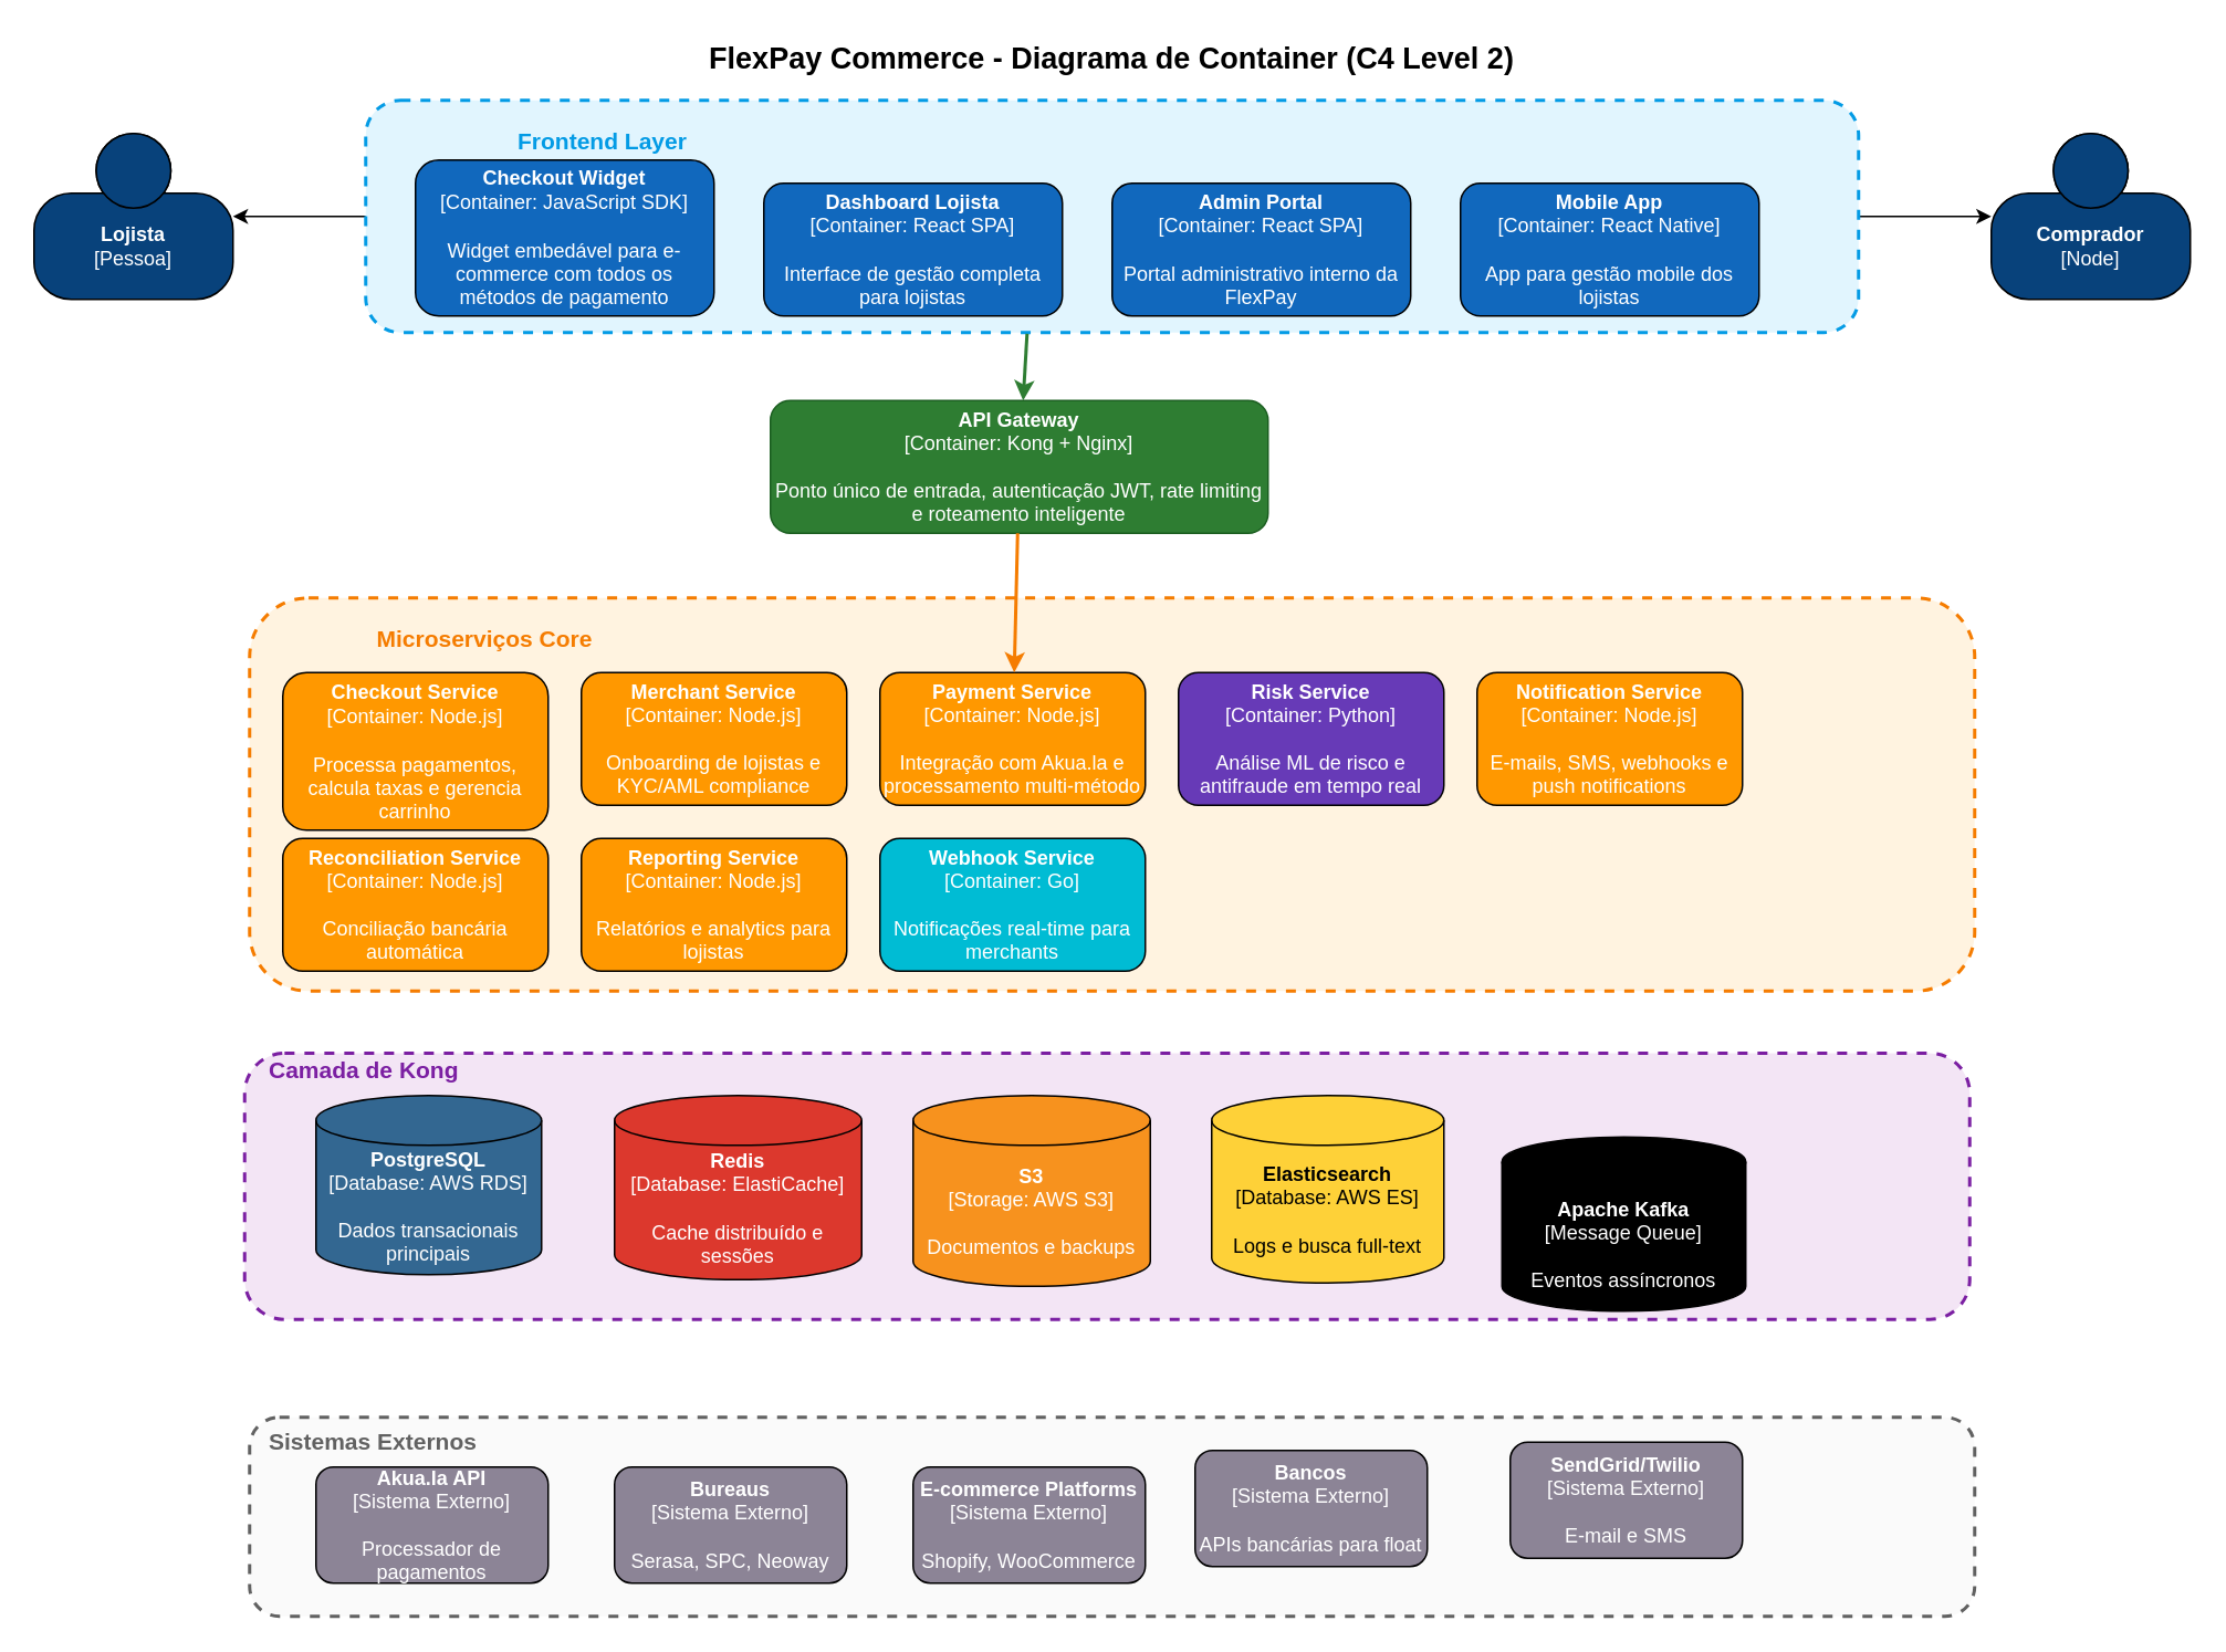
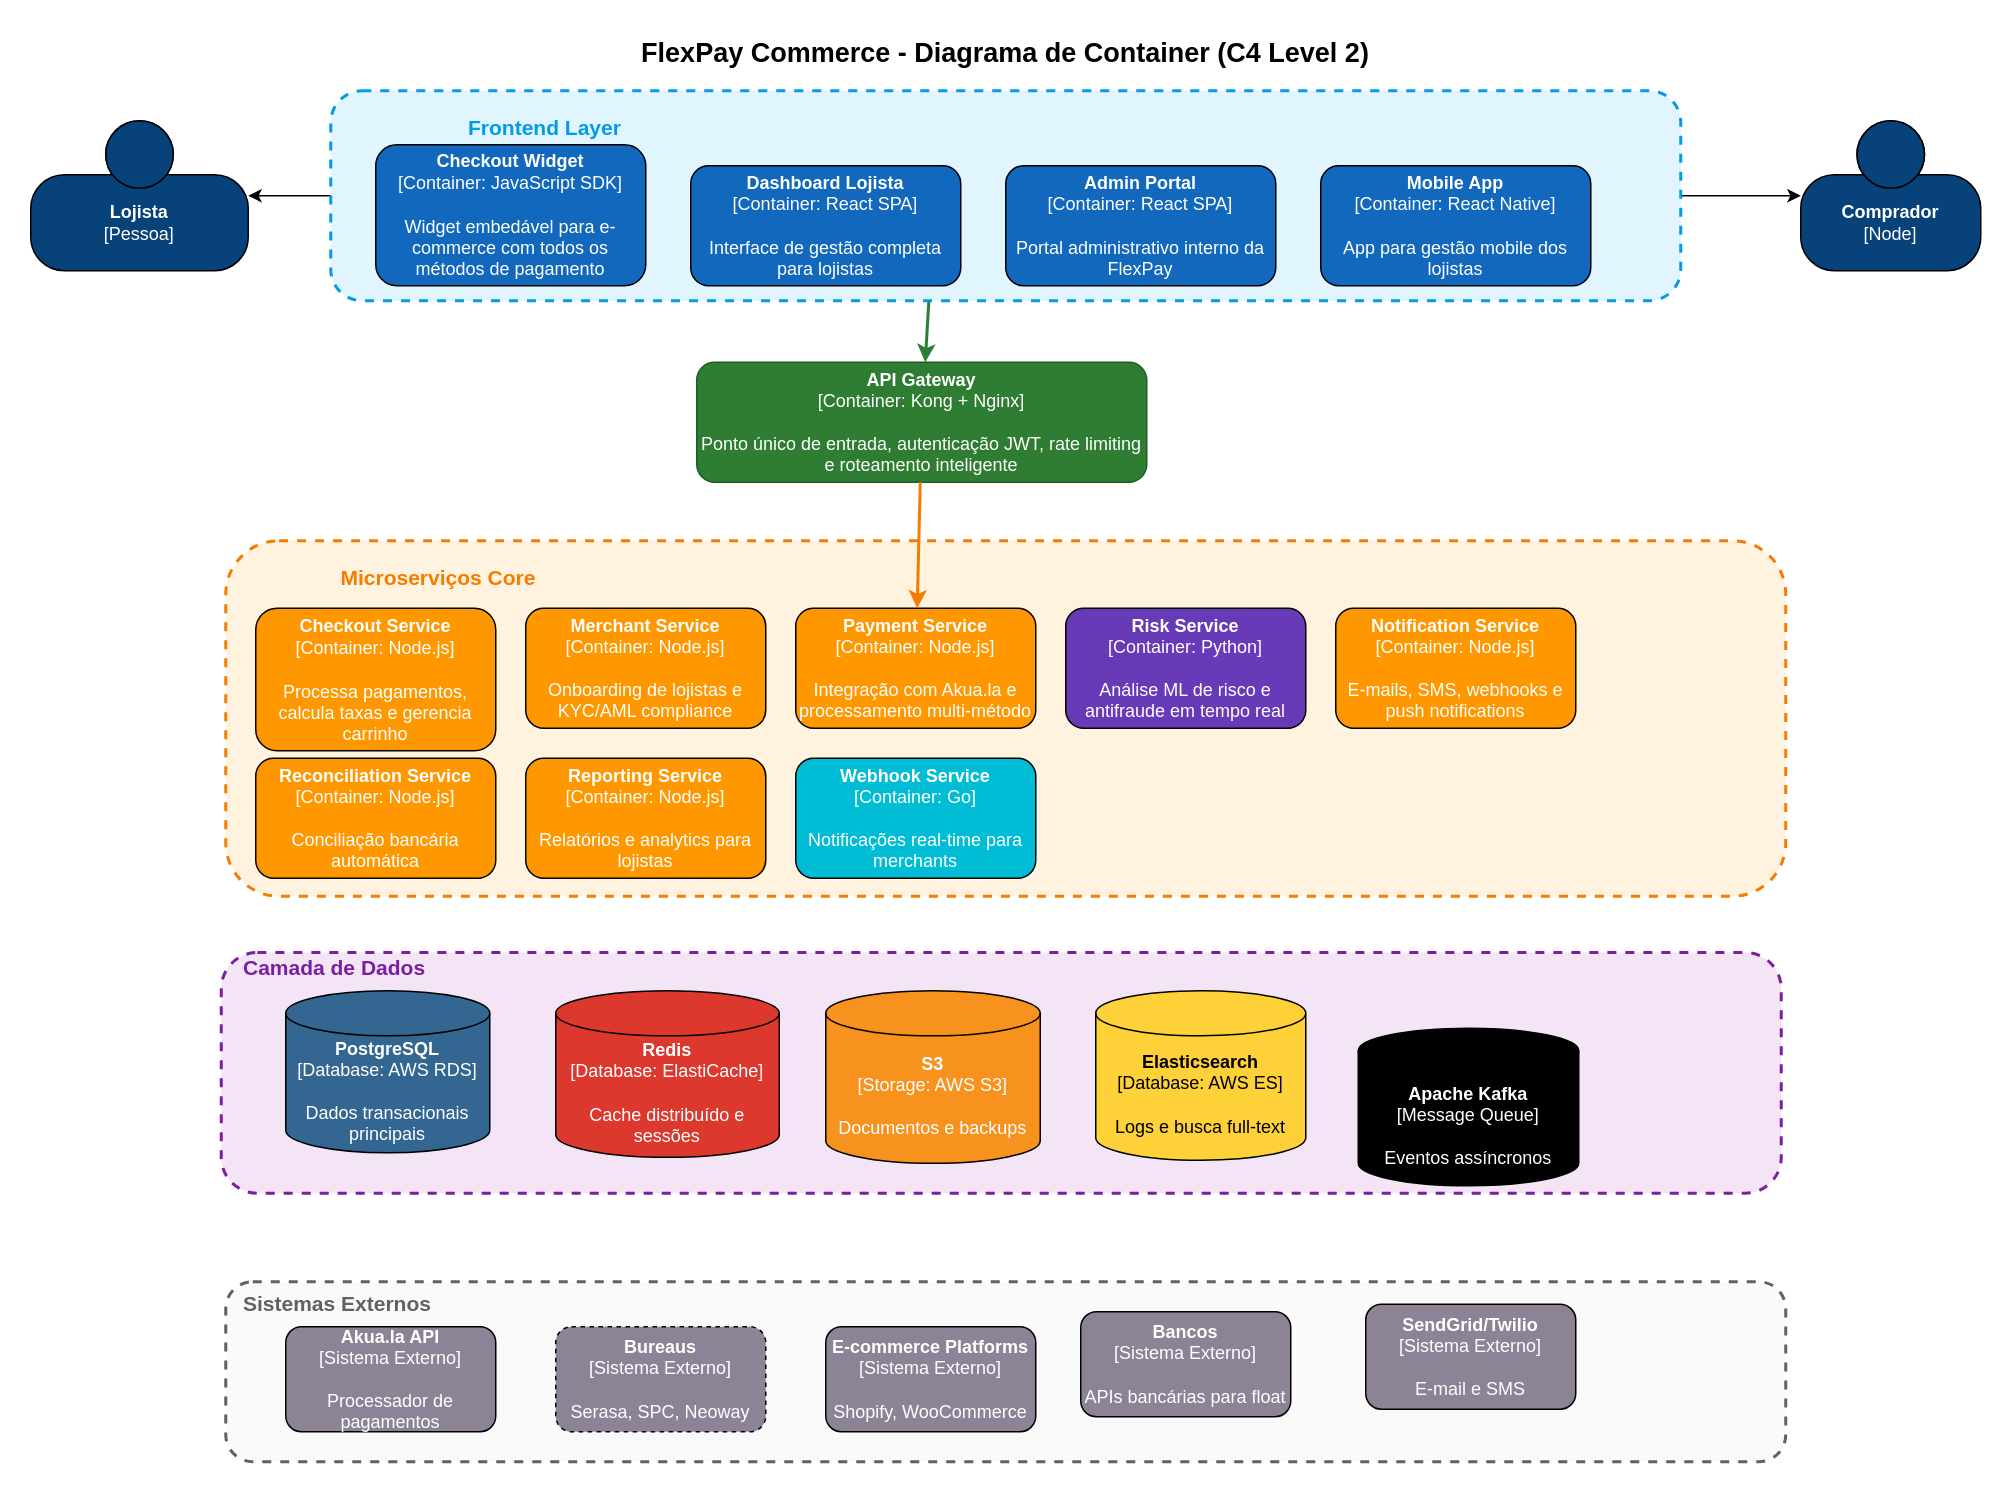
- <mxCell id="3" value="&lt;b&gt;Lojista&lt;/b&gt;&lt;br/&gt;[Pessoa]" style="html=1;whiteSpace=wrap;fillColor=#08427b;fontColor=#ffffff;shape=mxgraph.c4.person2;align=center;" parent="1" vertex="1"><mxGeometry x="20" y="80" width="120" height="100" as="geometry" /></mxCell>
+ <mxCell id="3" value="&lt;b&gt;Lojista&lt;/b&gt;&lt;br/&gt;[Pessoa]" style="html=1;whiteSpace=wrap;fillColor=#08427b;fontColor=#ffffff;shape=mxgraph.c4.person2;align=center;" parent="1" vertex="1"><mxGeometry x="20" y="80" width="145" height="100" as="geometry" /></mxCell>
- <mxCell id="25" value="&lt;b&gt;Camada de Kong&lt;/b&gt;" style="text;html=1;strokeColor=none;fillColor=none;align=left;verticalAlign=top;whiteSpace=wrap;rounded=0;fontSize=14;fontStyle=1;fontColor=#7b1fa2;" parent="1" vertex="1"><mxGeometry x="160" y="630" width="200" height="20" as="geometry" /></mxCell>
+ <mxCell id="25" value="&lt;b&gt;Camada de Dados&lt;/b&gt;" style="text;html=1;strokeColor=none;fillColor=none;align=left;verticalAlign=top;whiteSpace=wrap;rounded=0;fontSize=14;fontStyle=1;fontColor=#7b1fa2;" parent="1" vertex="1"><mxGeometry x="160" y="630" width="200" height="20" as="geometry" /></mxCell>
- <mxCell id="34" value="&lt;b&gt;Bureaus&lt;/b&gt;&lt;br/&gt;[Sistema Externo]&lt;br/&gt;&lt;br/&gt;Serasa, SPC, Neoway" style="rounded=1;whiteSpace=wrap;html=1;fillColor=#8c8496;fontColor=#ffffff;align=center;" parent="1" vertex="1"><mxGeometry x="370" y="884" width="140" height="70" as="geometry" /></mxCell>
+ <mxCell id="34" value="&lt;b&gt;Bureaus&lt;/b&gt;&lt;br/&gt;[Sistema Externo]&lt;br/&gt;&lt;br/&gt;Serasa, SPC, Neoway" style="rounded=1;whiteSpace=wrap;html=1;fillColor=#8c8496;fontColor=#ffffff;align=center;dashed=1;" parent="1" vertex="1"><mxGeometry x="370" y="884" width="140" height="70" as="geometry" /></mxCell>
